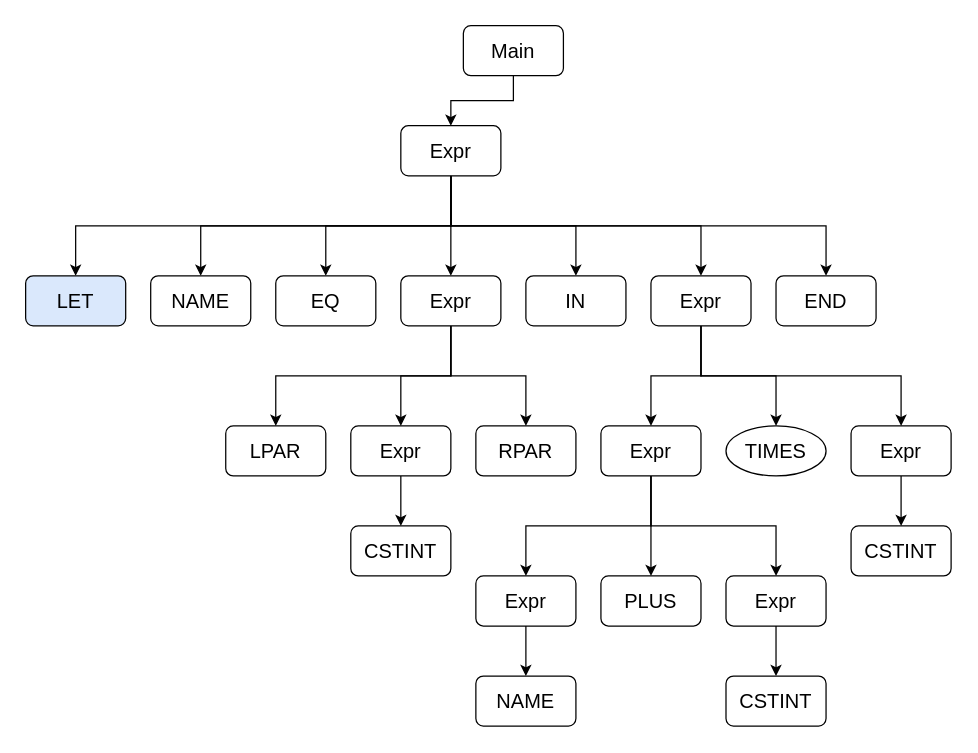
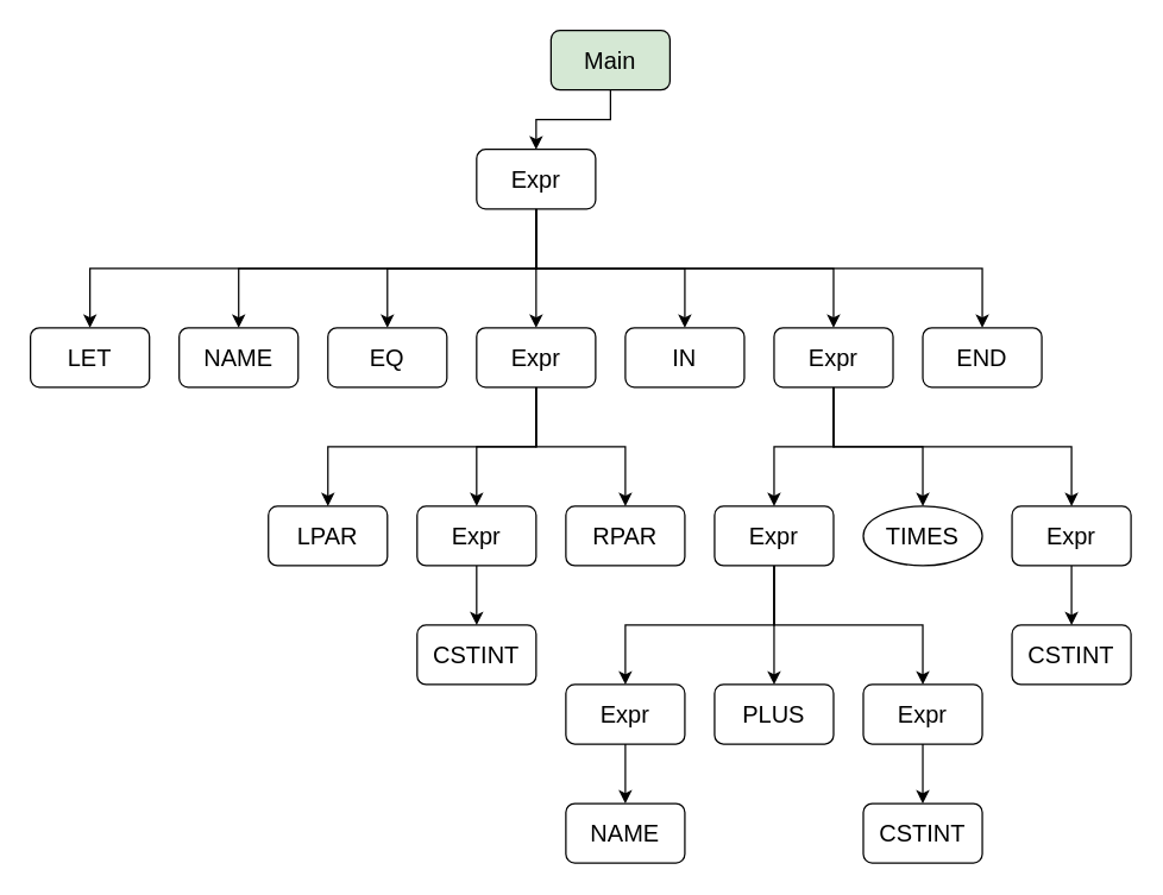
- <mxCell id="3" value="&lt;font style=&quot;font-size: 16px;&quot;&gt;Main&lt;/font&gt;" style="rounded=1;whiteSpace=wrap;html=1;" vertex="1" parent="1"><mxGeometry x="370" y="20" width="80" height="40" as="geometry" /></mxCell>
+ <mxCell id="3" value="&lt;font style=&quot;font-size: 16px;&quot;&gt;Main&lt;/font&gt;" style="rounded=1;whiteSpace=wrap;html=1;fillColor=#d5e8d4;" vertex="1" parent="1"><mxGeometry x="370" y="20" width="80" height="40" as="geometry" /></mxCell>
- <mxCell id="24" value="&lt;font style=&quot;font-size: 16px;&quot;&gt;LET&lt;/font&gt;" style="rounded=1;whiteSpace=wrap;html=1;fillColor=#dae8fc;" vertex="1" parent="1"><mxGeometry x="20" y="220" width="80" height="40" as="geometry" /></mxCell>
+ <mxCell id="24" value="&lt;font style=&quot;font-size: 16px;&quot;&gt;LET&lt;/font&gt;" style="rounded=1;whiteSpace=wrap;html=1;" vertex="1" parent="1"><mxGeometry x="20" y="220" width="80" height="40" as="geometry" /></mxCell>
